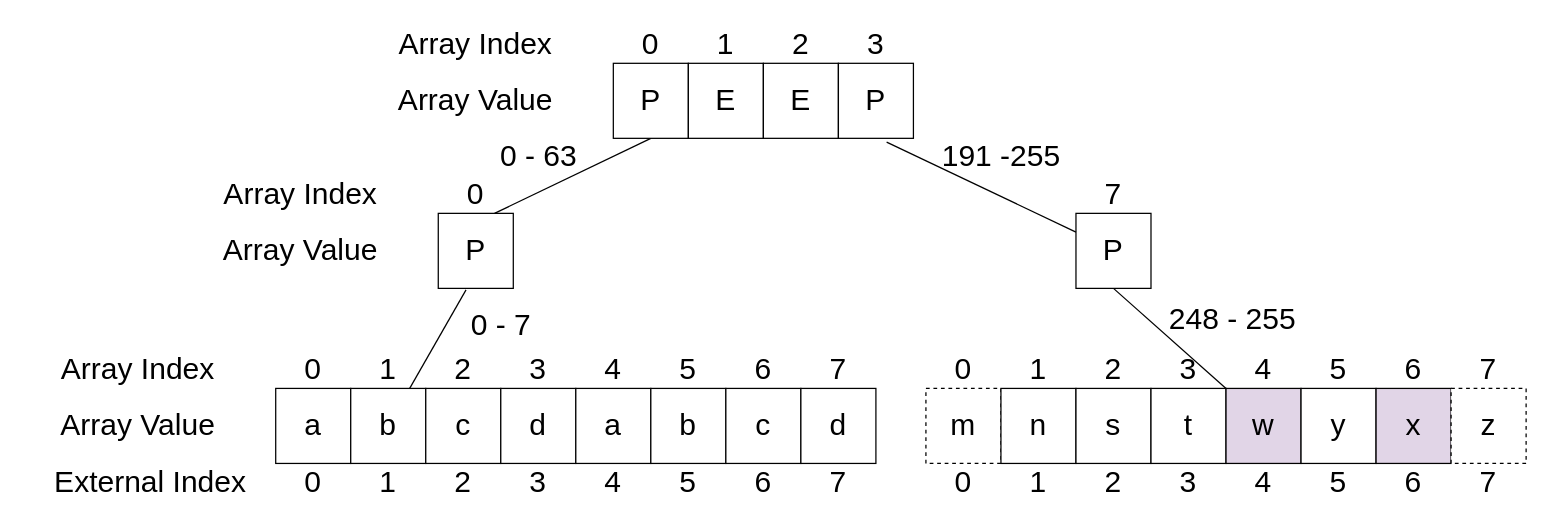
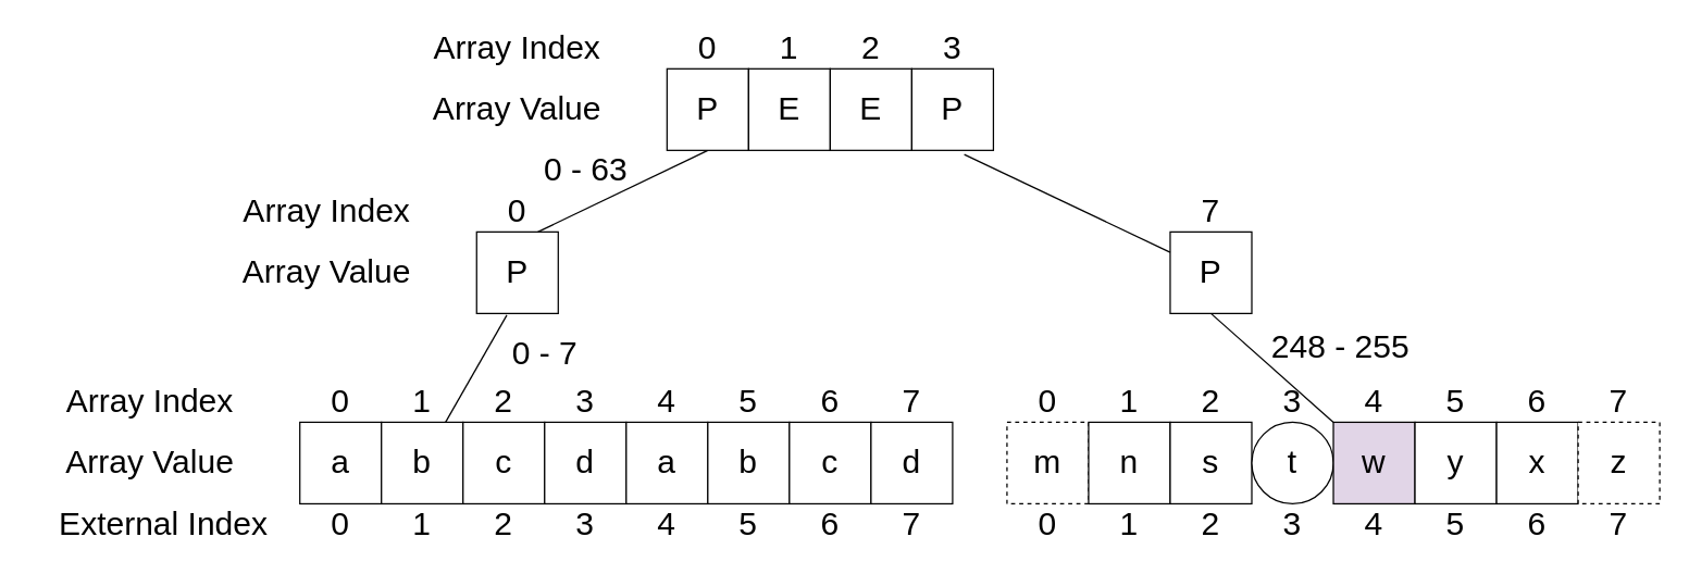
- <mxCell id="39" value="191 -255" style="text;html=1;align=center;verticalAlign=middle;resizable=0;points=[];autosize=1;strokeColor=none;fillColor=none;fontSize=24;" vertex="1" parent="1"><mxGeometry x="745" y="110" width="110" height="30" as="geometry" /></mxCell>
- <mxCell id="56" value="t" style="rounded=0;whiteSpace=wrap;html=1;fontSize=24;" vertex="1" parent="1"><mxGeometry x="920" y="310" width="60" height="60" as="geometry" /></mxCell>
+ <mxCell id="56" value="t" style="ellipse;whiteSpace=wrap;html=1;fontSize=24;" vertex="1" parent="1"><mxGeometry x="920" y="310" width="60" height="60" as="geometry" /></mxCell>
- <mxCell id="67" value="x" style="rounded=0;whiteSpace=wrap;html=1;fontSize=24;fillColor=#e1d5e7;" vertex="1" parent="1"><mxGeometry x="1100" y="310" width="60" height="60" as="geometry" /></mxCell>
+ <mxCell id="67" value="x" style="rounded=0;whiteSpace=wrap;html=1;fontSize=24;" vertex="1" parent="1"><mxGeometry x="1100" y="310" width="60" height="60" as="geometry" /></mxCell>
